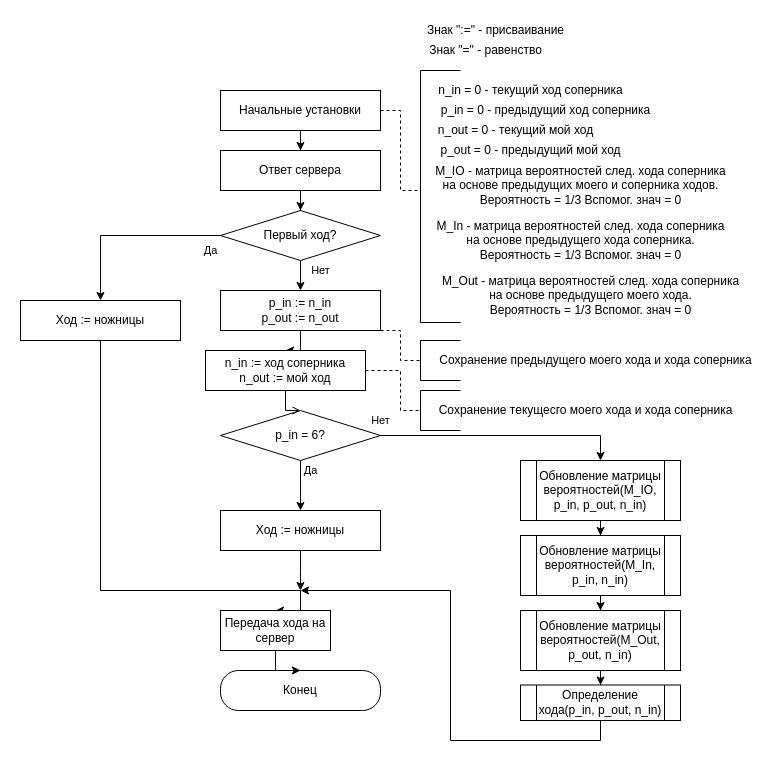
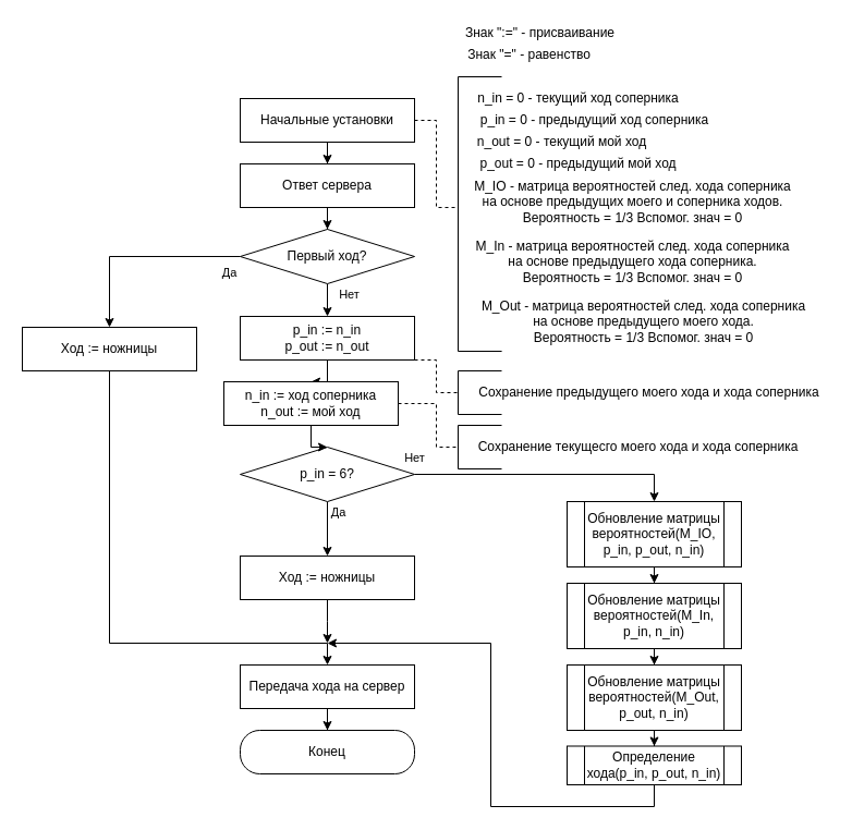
- <mxCell id="43" value="" style="edgeStyle=orthogonalEdgeStyle;rounded=0;orthogonalLoop=1;jettySize=auto;html=1;endArrow=open;" edge="1" parent="1" source="44" target="22"><mxGeometry relative="1" as="geometry" /></mxCell>
+ <mxCell id="43" value="" style="edgeStyle=orthogonalEdgeStyle;rounded=0;orthogonalLoop=1;jettySize=auto;html=1;" edge="1" parent="1" source="44" target="22"><mxGeometry relative="1" as="geometry" /></mxCell>
- <mxCell id="13" value="Передача хода на сервер" style="whiteSpace=wrap;html=1;rounded=0;fillColor=default;strokeColor=default;fontColor=default;labelBackgroundColor=default;" parent="1" vertex="1"><mxGeometry x="220" y="610" width="110" height="40" as="geometry" /></mxCell>
+ <mxCell id="13" value="Передача хода на сервер" style="whiteSpace=wrap;html=1;rounded=0;fillColor=default;strokeColor=default;fontColor=default;labelBackgroundColor=default;" parent="1" vertex="1"><mxGeometry x="220" y="610" width="160" height="40" as="geometry" /></mxCell>
